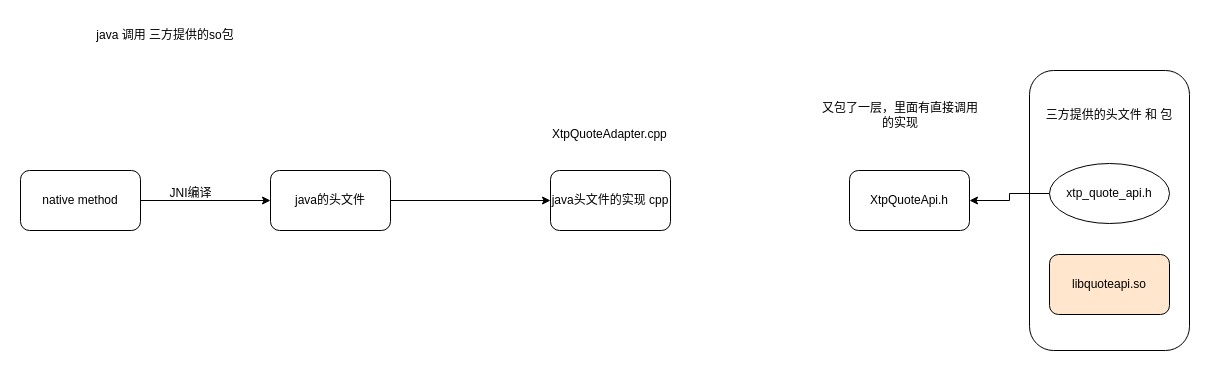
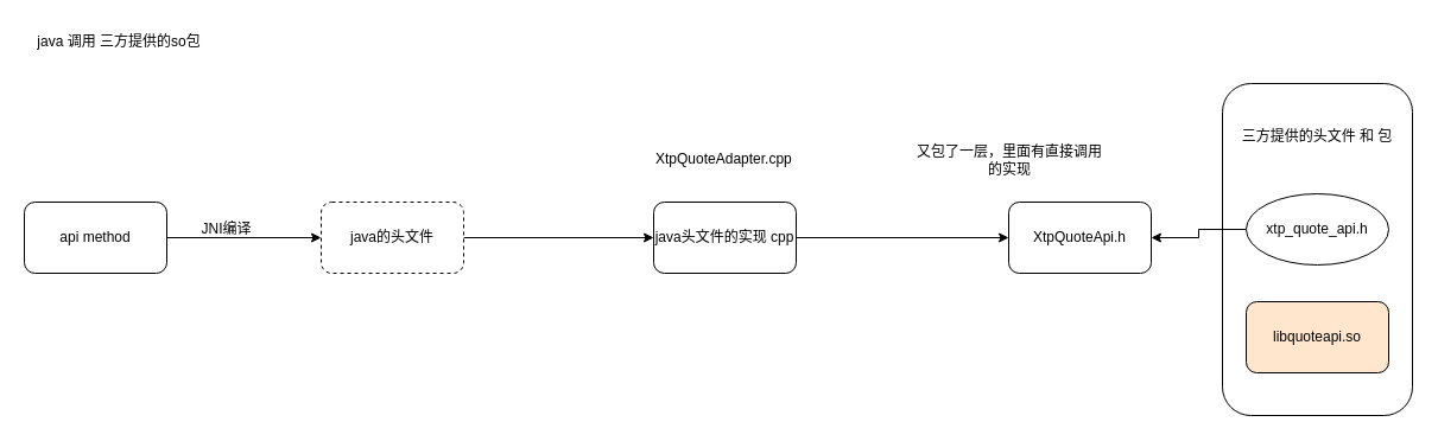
- <mxCell id="11" value="java 调用 三方提供的so包" style="text;html=1;align=center;verticalAlign=middle;whiteSpace=wrap;rounded=0;" vertex="1" parent="1"><mxGeometry x="85" y="20" width="160" height="30" as="geometry" /></mxCell>
+ <mxCell id="11" value="java 调用 三方提供的so包" style="text;html=1;align=center;verticalAlign=middle;whiteSpace=wrap;rounded=0;" vertex="1" parent="1"><mxGeometry x="20" y="20" width="160" height="30" as="geometry" /></mxCell>
- <mxCell id="17" value="又包了一层，里面有直接调用的实现" style="text;html=1;align=center;verticalAlign=middle;whiteSpace=wrap;rounded=0;" vertex="1" parent="1"><mxGeometry x="820" y="90" width="160" height="50" as="geometry" /></mxCell>
+ <mxCell id="17" value="又包了一层，里面有直接调用的实现" style="text;html=1;align=center;verticalAlign=middle;whiteSpace=wrap;rounded=0;" vertex="1" parent="1"><mxGeometry x="770" y="110" width="160" height="50" as="geometry" /></mxCell>
- <mxCell id="4" value="native method" style="rounded=1;whiteSpace=wrap;html=1;" vertex="1" parent="1"><mxGeometry x="20" y="170" width="120" height="60" as="geometry" /></mxCell>
+ <mxCell id="4" value="api method" style="rounded=1;whiteSpace=wrap;html=1;" vertex="1" parent="1"><mxGeometry x="20" y="170" width="120" height="60" as="geometry" /></mxCell>
- <mxCell id="6" value="java的头文件" style="whiteSpace=wrap;html=1;rounded=1;" vertex="1" parent="1"><mxGeometry x="270" y="170" width="120" height="60" as="geometry" /></mxCell>
+ <mxCell id="6" value="java的头文件" style="whiteSpace=wrap;html=1;rounded=1;dashed=1;" vertex="1" parent="1"><mxGeometry x="270" y="170" width="120" height="60" as="geometry" /></mxCell>
+ <mxCell id="8" style="edgeStyle=orthogonalEdgeStyle;rounded=0;orthogonalLoop=1;jettySize=auto;html=1;" edge="1" parent="1" source="9" target="16"><mxGeometry relative="1" as="geometry" /></mxCell>
